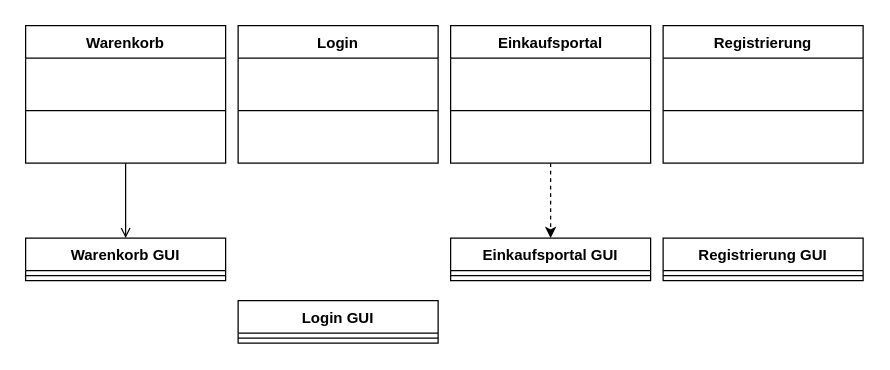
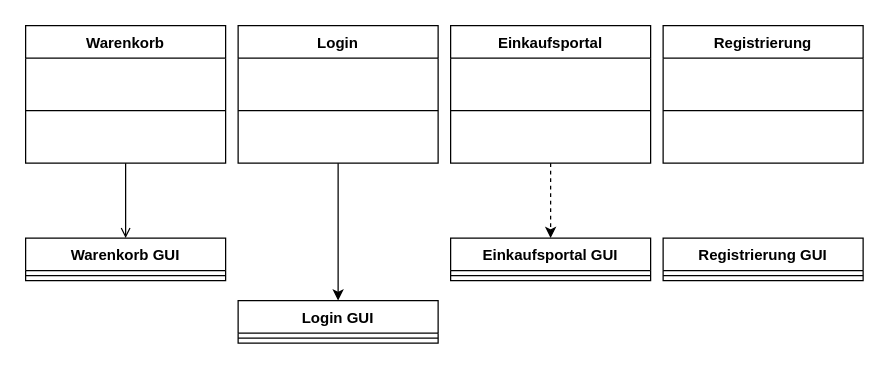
+ <mxCell id="19" value="" style="endArrow=classic;html=1;exitX=0.5;exitY=1;exitDx=0;exitDy=0;entryX=0.5;entryY=0;entryDx=0;entryDy=0;" parent="1" edge="1" target="10" source="2"><mxGeometry width="50" height="50" relative="1" as="geometry"><mxPoint x="270" y="160" as="sourcePoint" /><mxPoint x="269.5" y="214" as="targetPoint" /></mxGeometry></mxCell>
